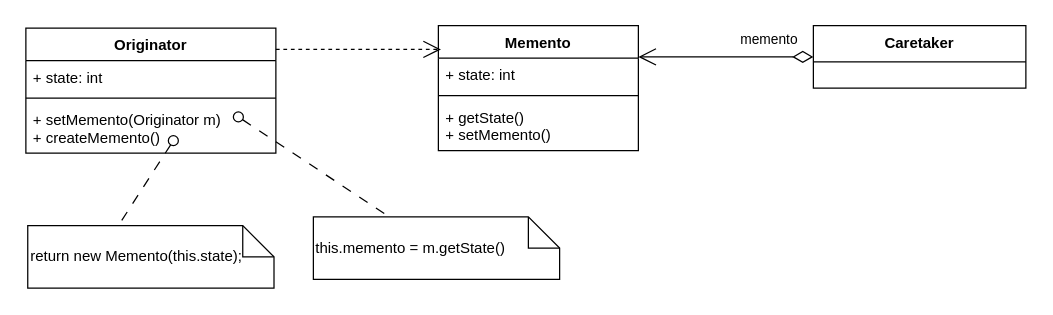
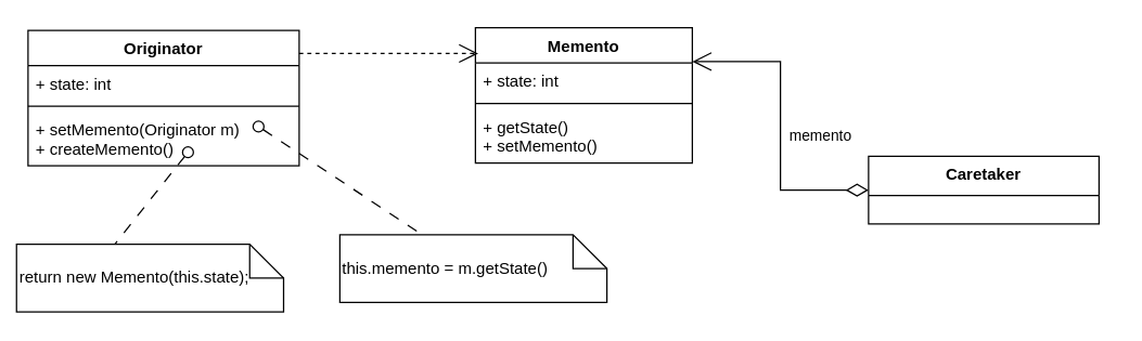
- <mxCell id="5" value="Caretaker" style="swimlane;fontStyle=1;align=center;verticalAlign=top;childLayout=stackLayout;horizontal=1;startSize=29;horizontalStack=0;resizeParent=1;resizeParentMax=0;resizeLast=0;collapsible=1;marginBottom=0;" parent="1" vertex="1"><mxGeometry x="650" y="20" width="170" height="50" as="geometry" /></mxCell>
+ <mxCell id="5" value="Caretaker" style="swimlane;fontStyle=1;align=center;verticalAlign=top;childLayout=stackLayout;horizontal=1;startSize=29;horizontalStack=0;resizeParent=1;resizeParentMax=0;resizeLast=0;collapsible=1;marginBottom=0;" parent="1" vertex="1"><mxGeometry x="640" y="115" width="170" height="50" as="geometry" /></mxCell>
- <mxCell id="2" value="&lt;div&gt;return new Memento(this.state);&lt;/div&gt;" style="shape=note2;boundedLbl=1;whiteSpace=wrap;html=1;size=25;verticalAlign=middle;align=left;labelPosition=center;verticalLabelPosition=middle;" parent="1" vertex="1"><mxGeometry x="21.5" y="180" width="197" height="50" as="geometry" /></mxCell>
+ <mxCell id="2" value="&lt;div&gt;return new Memento(this.state);&lt;/div&gt;" style="shape=note2;boundedLbl=1;whiteSpace=wrap;html=1;size=25;verticalAlign=middle;align=left;labelPosition=center;verticalLabelPosition=middle;" parent="1" vertex="1"><mxGeometry x="11.5" y="180" width="197" height="50" as="geometry" /></mxCell>
